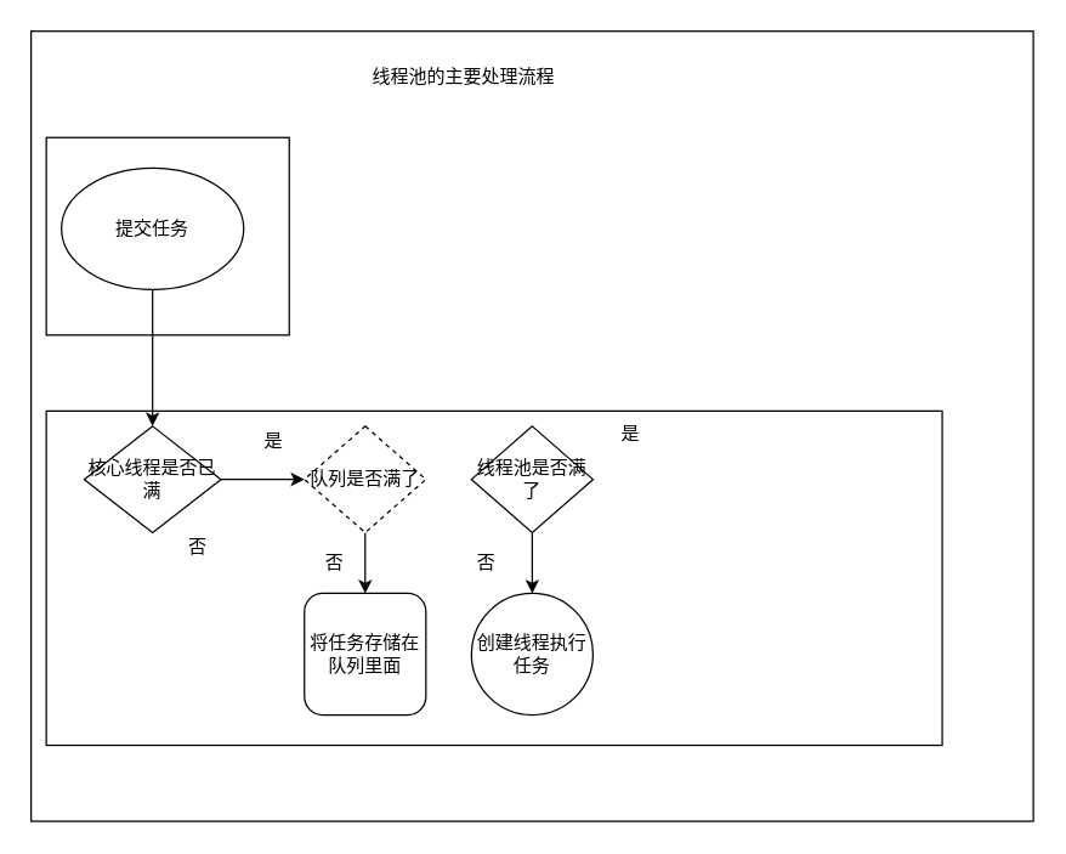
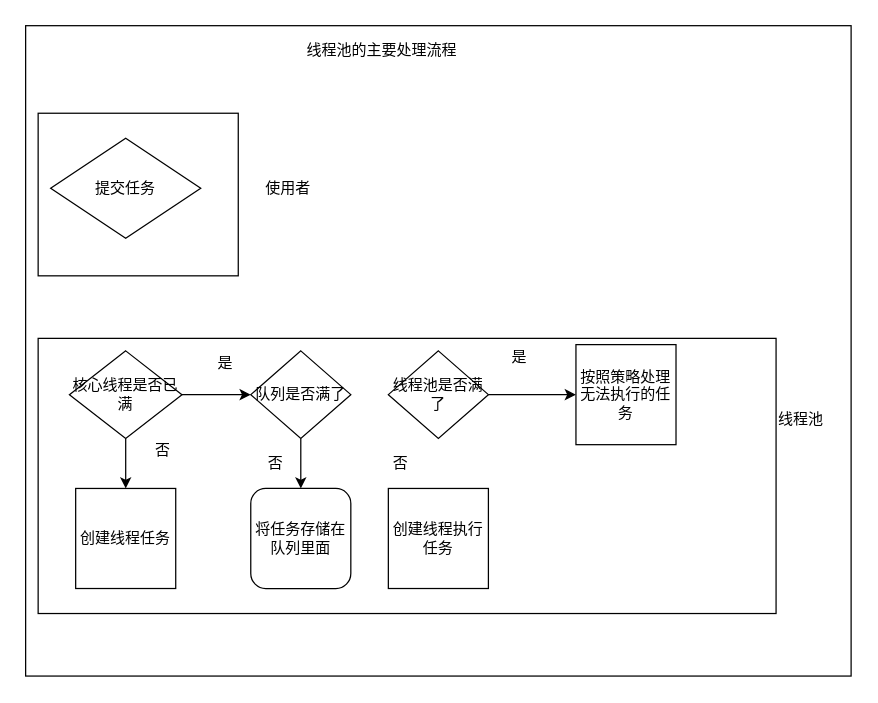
- <mxCell id="5" value="线程池的主要处理流程" style="text;html=1;strokeColor=none;fillColor=none;align=center;verticalAlign=middle;whiteSpace=wrap;rounded=0;" vertex="1" parent="1"><mxGeometry x="140" y="40" width="330" height="20" as="geometry" /></mxCell>
+ <mxCell id="5" value="线程池的主要处理流程" style="text;html=1;strokeColor=none;fillColor=none;align=center;verticalAlign=middle;whiteSpace=wrap;rounded=0;" vertex="1" parent="1"><mxGeometry x="140" y="30" width="330" height="20" as="geometry" /></mxCell>
- <mxCell id="9" value="提交任务" style="ellipse;whiteSpace=wrap;html=1;" vertex="1" parent="1"><mxGeometry x="40" y="110" width="120" height="80" as="geometry" /></mxCell>
+ <mxCell id="9" value="提交任务" style="rhombus;whiteSpace=wrap;html=1;" vertex="1" parent="1"><mxGeometry x="40" y="110" width="120" height="80" as="geometry" /></mxCell>
+ <mxCell id="6" value="使用者" style="text;html=1;strokeColor=none;fillColor=none;align=center;verticalAlign=middle;whiteSpace=wrap;rounded=0;" vertex="1" parent="1"><mxGeometry x="210" y="140" width="40" height="20" as="geometry" /></mxCell>
- <mxCell id="8" style="edgeStyle=orthogonalEdgeStyle;rounded=0;orthogonalLoop=1;jettySize=auto;html=1;exitX=0.5;exitY=1;exitDx=0;exitDy=0;entryX=0.5;entryY=0;entryDx=0;entryDy=0;" edge="1" parent="1" source="9" target="12"><mxGeometry relative="1" as="geometry" /></mxCell>
- <mxCell id="16" value="队列是否满了" style="rhombus;whiteSpace=wrap;html=1;dashed=1;" vertex="1" parent="1"><mxGeometry x="200" y="280" width="80" height="70" as="geometry" /></mxCell>
+ <mxCell id="16" value="队列是否满了" style="rhombus;whiteSpace=wrap;html=1;" vertex="1" parent="1"><mxGeometry x="200" y="280" width="80" height="70" as="geometry" /></mxCell>
+ <mxCell id="21" style="edgeStyle=orthogonalEdgeStyle;rounded=0;orthogonalLoop=1;jettySize=auto;html=1;entryX=0;entryY=0.5;entryDx=0;entryDy=0;" edge="1" parent="1" source="22" target="26"><mxGeometry relative="1" as="geometry" /></mxCell>
+ <mxCell id="26" value="按照策略处理无法执行的任务" style="whiteSpace=wrap;html=1;aspect=fixed;" vertex="1" parent="1"><mxGeometry x="460" y="275" width="80" height="80" as="geometry" /></mxCell>
+ <mxCell id="7" value="线程池" style="text;html=1;strokeColor=none;fillColor=none;align=center;verticalAlign=middle;whiteSpace=wrap;rounded=0;" vertex="1" parent="1"><mxGeometry x="620" y="325" width="40" height="20" as="geometry" /></mxCell>
+ <mxCell id="10" style="edgeStyle=orthogonalEdgeStyle;rounded=0;orthogonalLoop=1;jettySize=auto;html=1;entryX=0.5;entryY=0;entryDx=0;entryDy=0;" edge="1" parent="1" source="12" target="13"><mxGeometry relative="1" as="geometry" /></mxCell>
- <mxCell id="20" style="edgeStyle=orthogonalEdgeStyle;rounded=0;orthogonalLoop=1;jettySize=auto;html=1;" edge="1" parent="1" source="22" target="23"><mxGeometry relative="1" as="geometry" /></mxCell>
+ <mxCell id="13" value="创建线程任务" style="whiteSpace=wrap;html=1;aspect=fixed;" vertex="1" parent="1"><mxGeometry x="60" y="390" width="80" height="80" as="geometry" /></mxCell>
- <mxCell id="23" value="创建线程执行任务" style="ellipse;whiteSpace=wrap;html=1;aspect=fixed;" vertex="1" parent="1"><mxGeometry x="310" y="390" width="80" height="80" as="geometry" /></mxCell>
+ <mxCell id="23" value="创建线程执行任务" style="whiteSpace=wrap;html=1;aspect=fixed;" vertex="1" parent="1"><mxGeometry x="310" y="390" width="80" height="80" as="geometry" /></mxCell>
